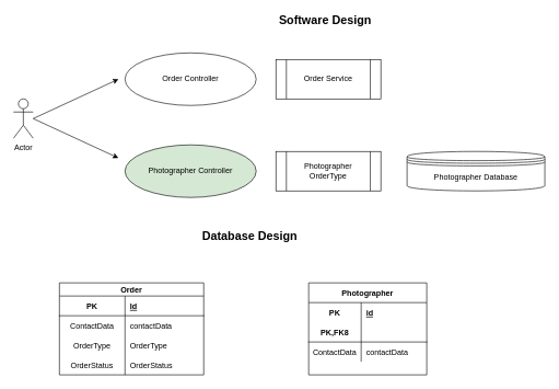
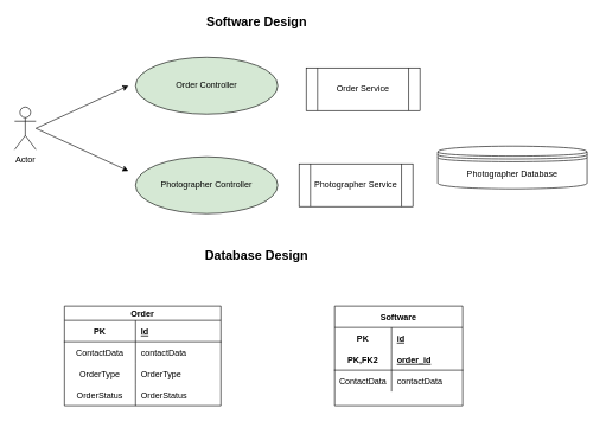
- <mxCell id="7" value="&lt;font style=&quot;font-size: 18px&quot;&gt;&lt;b&gt;Software Design&lt;/b&gt;&lt;/font&gt;" style="text;html=1;align=center;verticalAlign=middle;resizable=0;points=[];autosize=1;strokeColor=none;" vertex="1" parent="1"><mxGeometry x="415" y="20" width="160" height="20" as="geometry" /></mxCell>
+ <mxCell id="7" value="&lt;font style=&quot;font-size: 18px&quot;&gt;&lt;b&gt;Software Design&lt;/b&gt;&lt;/font&gt;" style="text;html=1;align=center;verticalAlign=middle;resizable=0;points=[];autosize=1;strokeColor=none;" vertex="1" parent="1"><mxGeometry x="280" y="20" width="160" height="20" as="geometry" /></mxCell>
- <mxCell id="8" value="Order Controller" style="ellipse;whiteSpace=wrap;html=1;" vertex="1" parent="1"><mxGeometry x="190" y="80" width="200" height="80" as="geometry" /></mxCell>
+ <mxCell id="8" value="Order Controller" style="ellipse;whiteSpace=wrap;html=1;fillColor=#d5e8d4;" vertex="1" parent="1"><mxGeometry x="190" y="80" width="200" height="80" as="geometry" /></mxCell>
- <mxCell id="3" value="Order Service" style="shape=process;whiteSpace=wrap;html=1;backgroundOutline=1;" vertex="1" parent="1"><mxGeometry x="420" y="90" width="160" height="60" as="geometry" /></mxCell>
+ <mxCell id="3" value="Order Service" style="shape=process;whiteSpace=wrap;html=1;backgroundOutline=1;" vertex="1" parent="1"><mxGeometry x="430" y="95" width="160" height="60" as="geometry" /></mxCell>
- <mxCell id="4" value="Photographer OrderType" style="shape=process;whiteSpace=wrap;html=1;backgroundOutline=1;" vertex="1" parent="1"><mxGeometry x="420" y="230" width="160" height="60" as="geometry" /></mxCell>
+ <mxCell id="4" value="Photographer Service" style="shape=process;whiteSpace=wrap;html=1;backgroundOutline=1;" vertex="1" parent="1"><mxGeometry x="420" y="230" width="160" height="60" as="geometry" /></mxCell>
- <mxCell id="11" value="Photographer Database" style="shape=datastore;whiteSpace=wrap;html=1;" vertex="1" parent="1"><mxGeometry x="620" y="230" width="210" height="60" as="geometry" /></mxCell>
+ <mxCell id="11" value="Photographer Database" style="shape=datastore;whiteSpace=wrap;html=1;" vertex="1" parent="1"><mxGeometry x="615" y="205" width="210" height="60" as="geometry" /></mxCell>
- <mxCell id="10" value="&lt;font style=&quot;font-size: 18px&quot;&gt;&lt;b&gt;Database Design&lt;/b&gt;&lt;/font&gt;" style="text;html=1;align=center;verticalAlign=middle;resizable=0;points=[];autosize=1;strokeColor=none;" vertex="1" parent="1"><mxGeometry x="300" y="350" width="160" height="20" as="geometry" /></mxCell>
+ <mxCell id="10" value="&lt;font style=&quot;font-size: 18px&quot;&gt;&lt;b&gt;Database Design&lt;/b&gt;&lt;/font&gt;" style="text;html=1;align=center;verticalAlign=middle;resizable=0;points=[];autosize=1;strokeColor=none;" vertex="1" parent="1"><mxGeometry x="280" y="350" width="160" height="20" as="geometry" /></mxCell>
- <mxCell id="25" value="Photographer" style="shape=table;startSize=30;container=1;collapsible=1;childLayout=tableLayout;fixedRows=1;rowLines=0;fontStyle=1;align=center;resizeLast=1;" vertex="1" parent="1"><mxGeometry x="470" y="430" width="180" height="140" as="geometry" /></mxCell>
+ <mxCell id="25" value="Software" style="shape=table;startSize=30;container=1;collapsible=1;childLayout=tableLayout;fixedRows=1;rowLines=0;fontStyle=1;align=center;resizeLast=1;" vertex="1" parent="1"><mxGeometry x="470" y="430" width="180" height="140" as="geometry" /></mxCell>
+ <mxCell id="31" value="order_id" style="shape=partialRectangle;connectable=0;fillColor=none;top=0;left=0;bottom=0;right=0;align=left;spacingLeft=6;fontStyle=5;overflow=hidden;" vertex="1" parent="29"><mxGeometry x="80" width="100" height="30" as="geometry" /></mxCell>
- <mxCell id="30" value="PK,FK8" style="shape=partialRectangle;connectable=0;fillColor=none;top=0;left=0;bottom=0;right=0;fontStyle=1;overflow=hidden;" vertex="1" parent="29"><mxGeometry width="80" height="30" as="geometry" /></mxCell>
+ <mxCell id="30" value="PK,FK2" style="shape=partialRectangle;connectable=0;fillColor=none;top=0;left=0;bottom=0;right=0;fontStyle=1;overflow=hidden;" vertex="1" parent="29"><mxGeometry width="80" height="30" as="geometry" /></mxCell>
